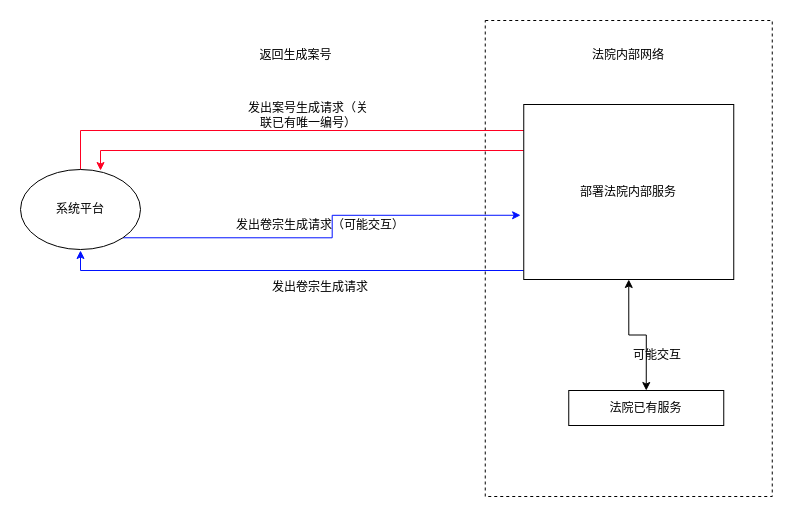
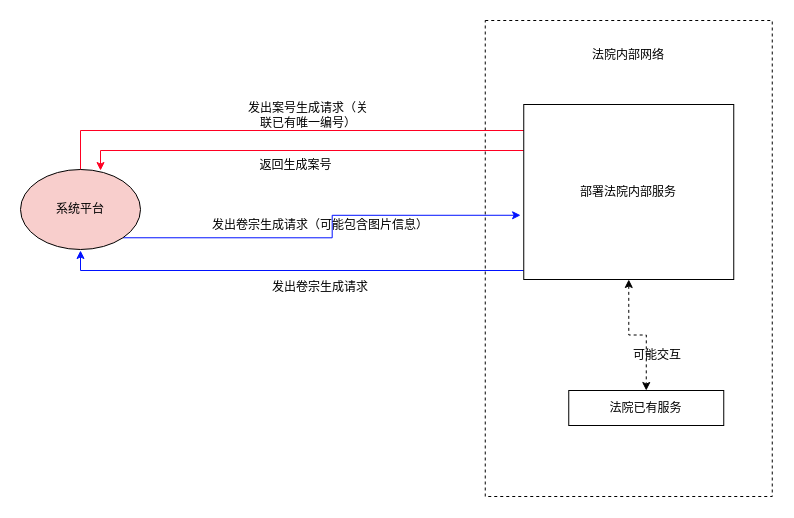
- <mxCell id="10" value="返回生成案号" style="text;html=1;strokeColor=none;fillColor=none;align=center;verticalAlign=middle;whiteSpace=wrap;rounded=0;" vertex="1" parent="1"><mxGeometry x="242.5" y="40" width="105" height="30" as="geometry" /></mxCell>
+ <mxCell id="10" value="返回生成案号" style="text;html=1;strokeColor=none;fillColor=none;align=center;verticalAlign=middle;whiteSpace=wrap;rounded=0;" vertex="1" parent="1"><mxGeometry x="242.5" y="150" width="105" height="30" as="geometry" /></mxCell>
- <mxCell id="8" value="系统平台" style="ellipse;whiteSpace=wrap;html=1;" vertex="1" parent="1"><mxGeometry y="169" width="120" height="80" as="geometry" x="20" /></mxCell>
+ <mxCell id="8" value="系统平台" style="ellipse;whiteSpace=wrap;html=1;fillColor=#f8cecc;" vertex="1" parent="1"><mxGeometry y="169" width="120" height="80" as="geometry" x="20" /></mxCell>
- <mxCell id="11" value="发出卷宗生成请求（可能交互）" style="text;html=1;strokeColor=none;fillColor=none;align=center;verticalAlign=middle;whiteSpace=wrap;rounded=0;" vertex="1" parent="1"><mxGeometry x="210" y="210" width="220" height="30" as="geometry" /></mxCell>
+ <mxCell id="11" value="发出卷宗生成请求（可能包含图片信息）" style="text;html=1;strokeColor=none;fillColor=none;align=center;verticalAlign=middle;whiteSpace=wrap;rounded=0;" vertex="1" parent="1"><mxGeometry x="210" y="210" width="220" height="30" as="geometry" /></mxCell>
- <mxCell id="3" style="edgeStyle=orthogonalEdgeStyle;rounded=0;orthogonalLoop=1;jettySize=auto;html=1;exitX=0.5;exitY=1;exitDx=0;exitDy=0;entryX=0.5;entryY=0;entryDx=0;entryDy=0;startArrow=classic;startFill=1;dashed=0;" edge="1" parent="1" source="16" target="4"><mxGeometry relative="1" as="geometry" /></mxCell>
+ <mxCell id="3" style="edgeStyle=orthogonalEdgeStyle;rounded=0;orthogonalLoop=1;jettySize=auto;html=1;exitX=0.5;exitY=1;exitDx=0;exitDy=0;entryX=0.5;entryY=0;entryDx=0;entryDy=0;startArrow=classic;startFill=1;dashed=1;" edge="1" parent="1" source="16" target="4"><mxGeometry relative="1" as="geometry" /></mxCell>
